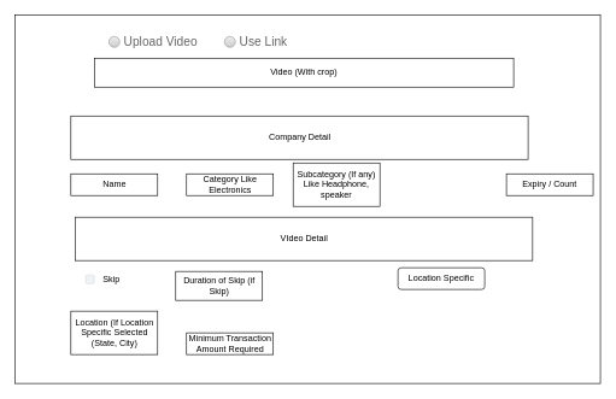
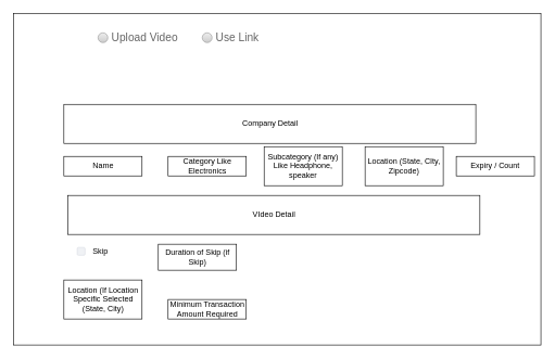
- <mxCell id="3" value="Video (With crop)" style="rounded=0;whiteSpace=wrap;html=1;" vertex="1" parent="1"><mxGeometry x="130" y="80" width="580" height="40" as="geometry" /></mxCell>
+ <mxCell id="10" value="Location (State, CIty, Zipcode)" style="rounded=0;whiteSpace=wrap;html=1;" vertex="1" parent="1"><mxGeometry x="560" y="225" width="120" height="60" as="geometry" /></mxCell>
- <mxCell id="14" value="Location Specific" style="rounded=1;whiteSpace=wrap;html=1;" vertex="1" parent="1"><mxGeometry x="550" y="370" width="120" height="30" as="geometry" /></mxCell>
